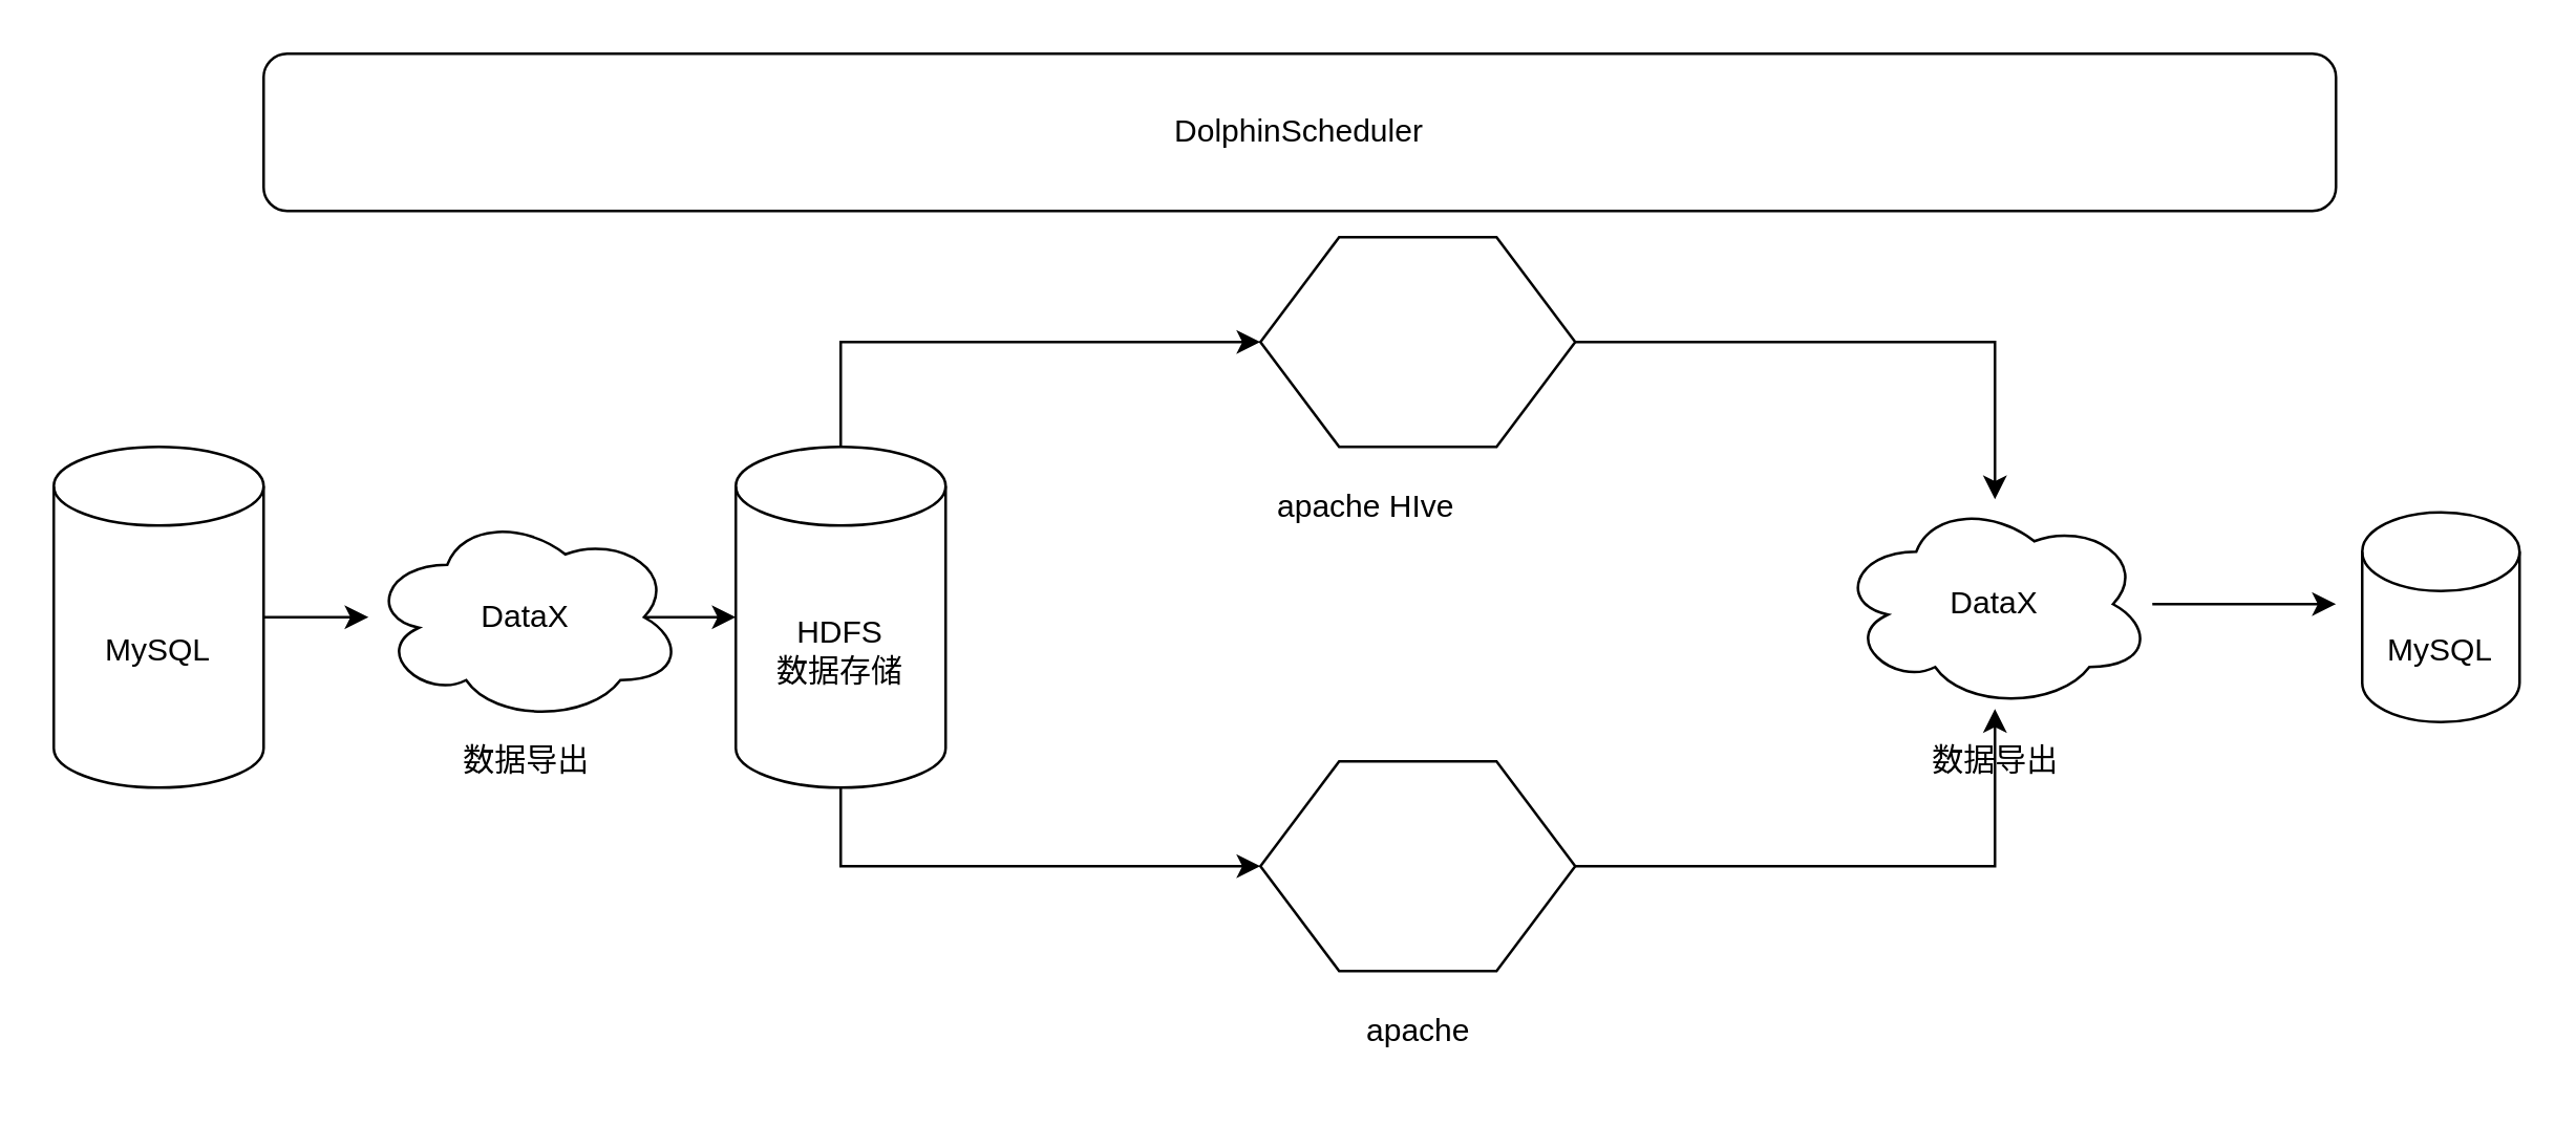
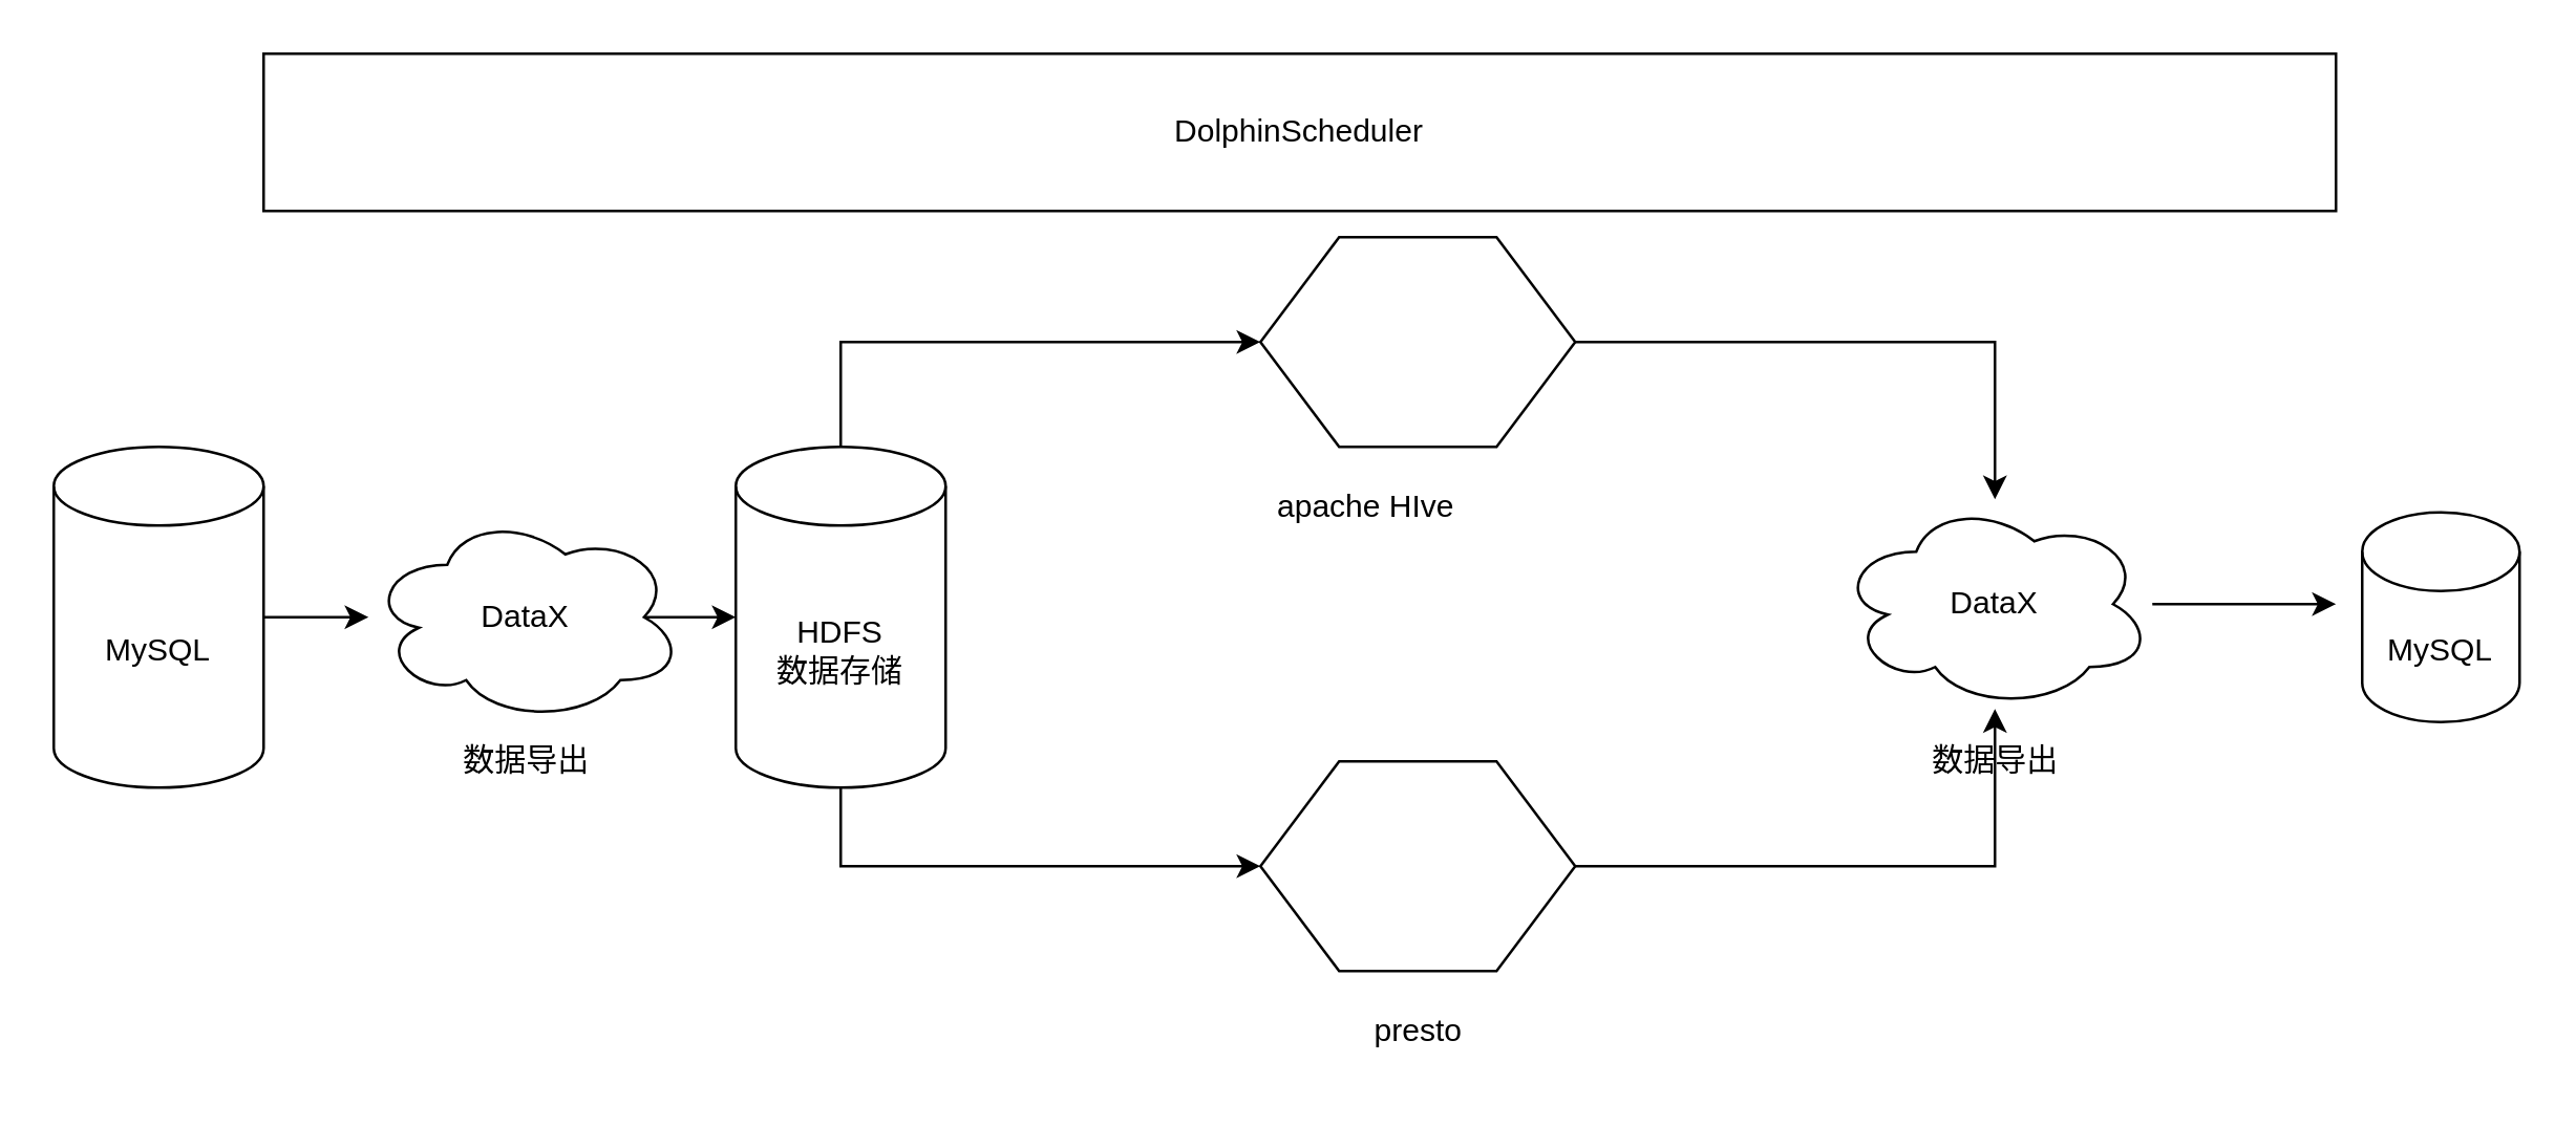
- <mxCell id="13" value="DolphinScheduler" style="whiteSpace=wrap;html=1;rounded=1;" vertex="1" parent="1"><mxGeometry x="100" y="20" width="790" height="60" as="geometry" /></mxCell>
+ <mxCell id="13" value="DolphinScheduler" style="rounded=0;whiteSpace=wrap;html=1;" vertex="1" parent="1"><mxGeometry x="100" y="20" width="790" height="60" as="geometry" /></mxCell>
- <mxCell id="15" value="apache" style="text;html=1;align=center;verticalAlign=middle;resizable=0;points=[];autosize=1;strokeColor=none;fillColor=none;" vertex="1" parent="1"><mxGeometry x="510" y="378" width="60" height="30" as="geometry" /></mxCell>
+ <mxCell id="15" value="presto" style="text;html=1;align=center;verticalAlign=middle;resizable=0;points=[];autosize=1;strokeColor=none;fillColor=none;" vertex="1" parent="1"><mxGeometry x="510" y="378" width="60" height="30" as="geometry" /></mxCell>
